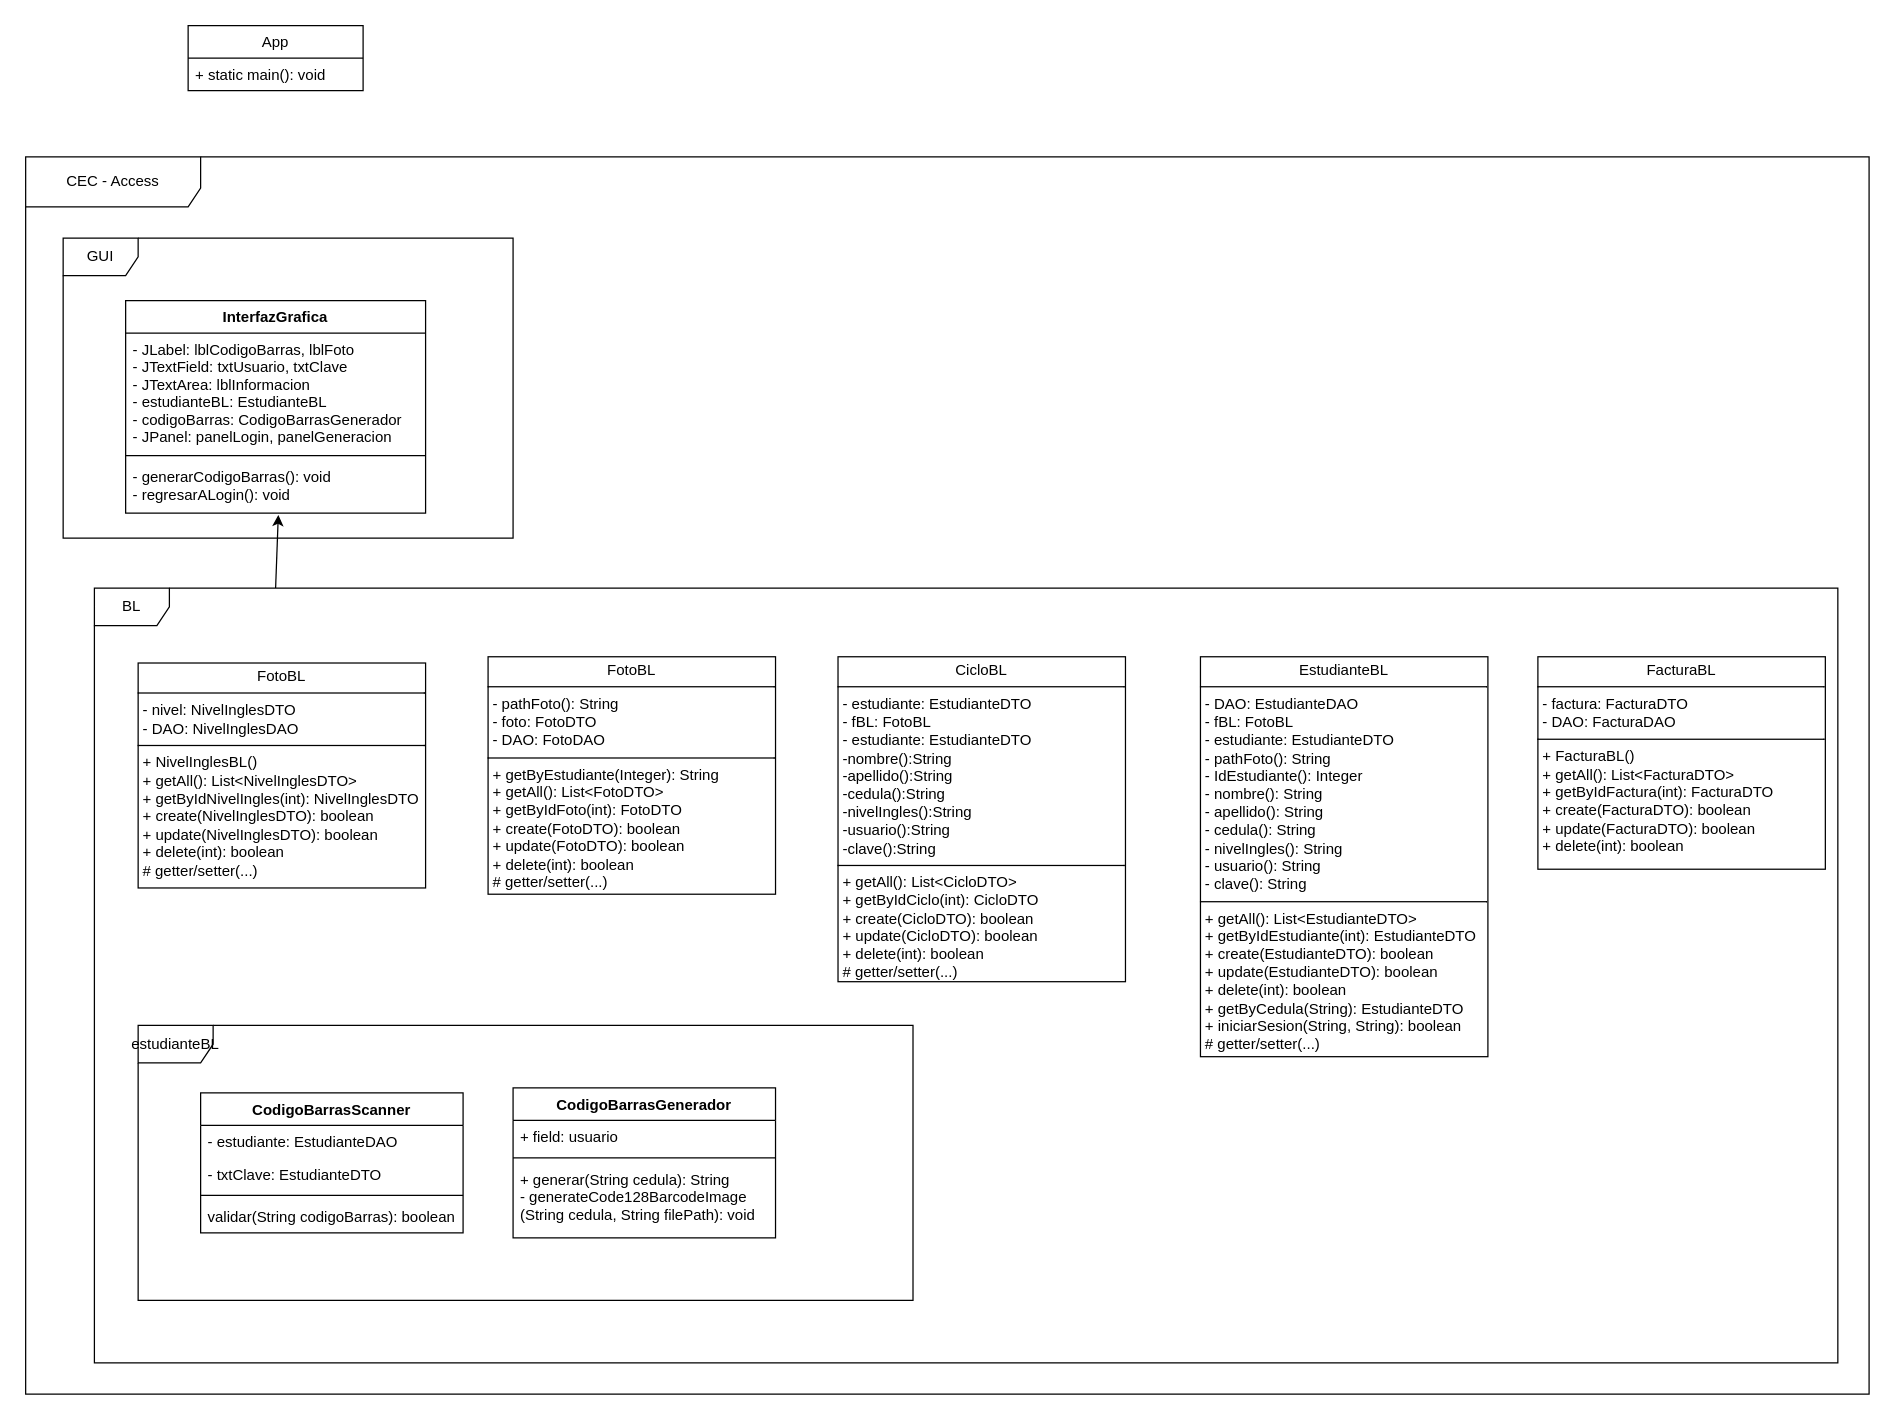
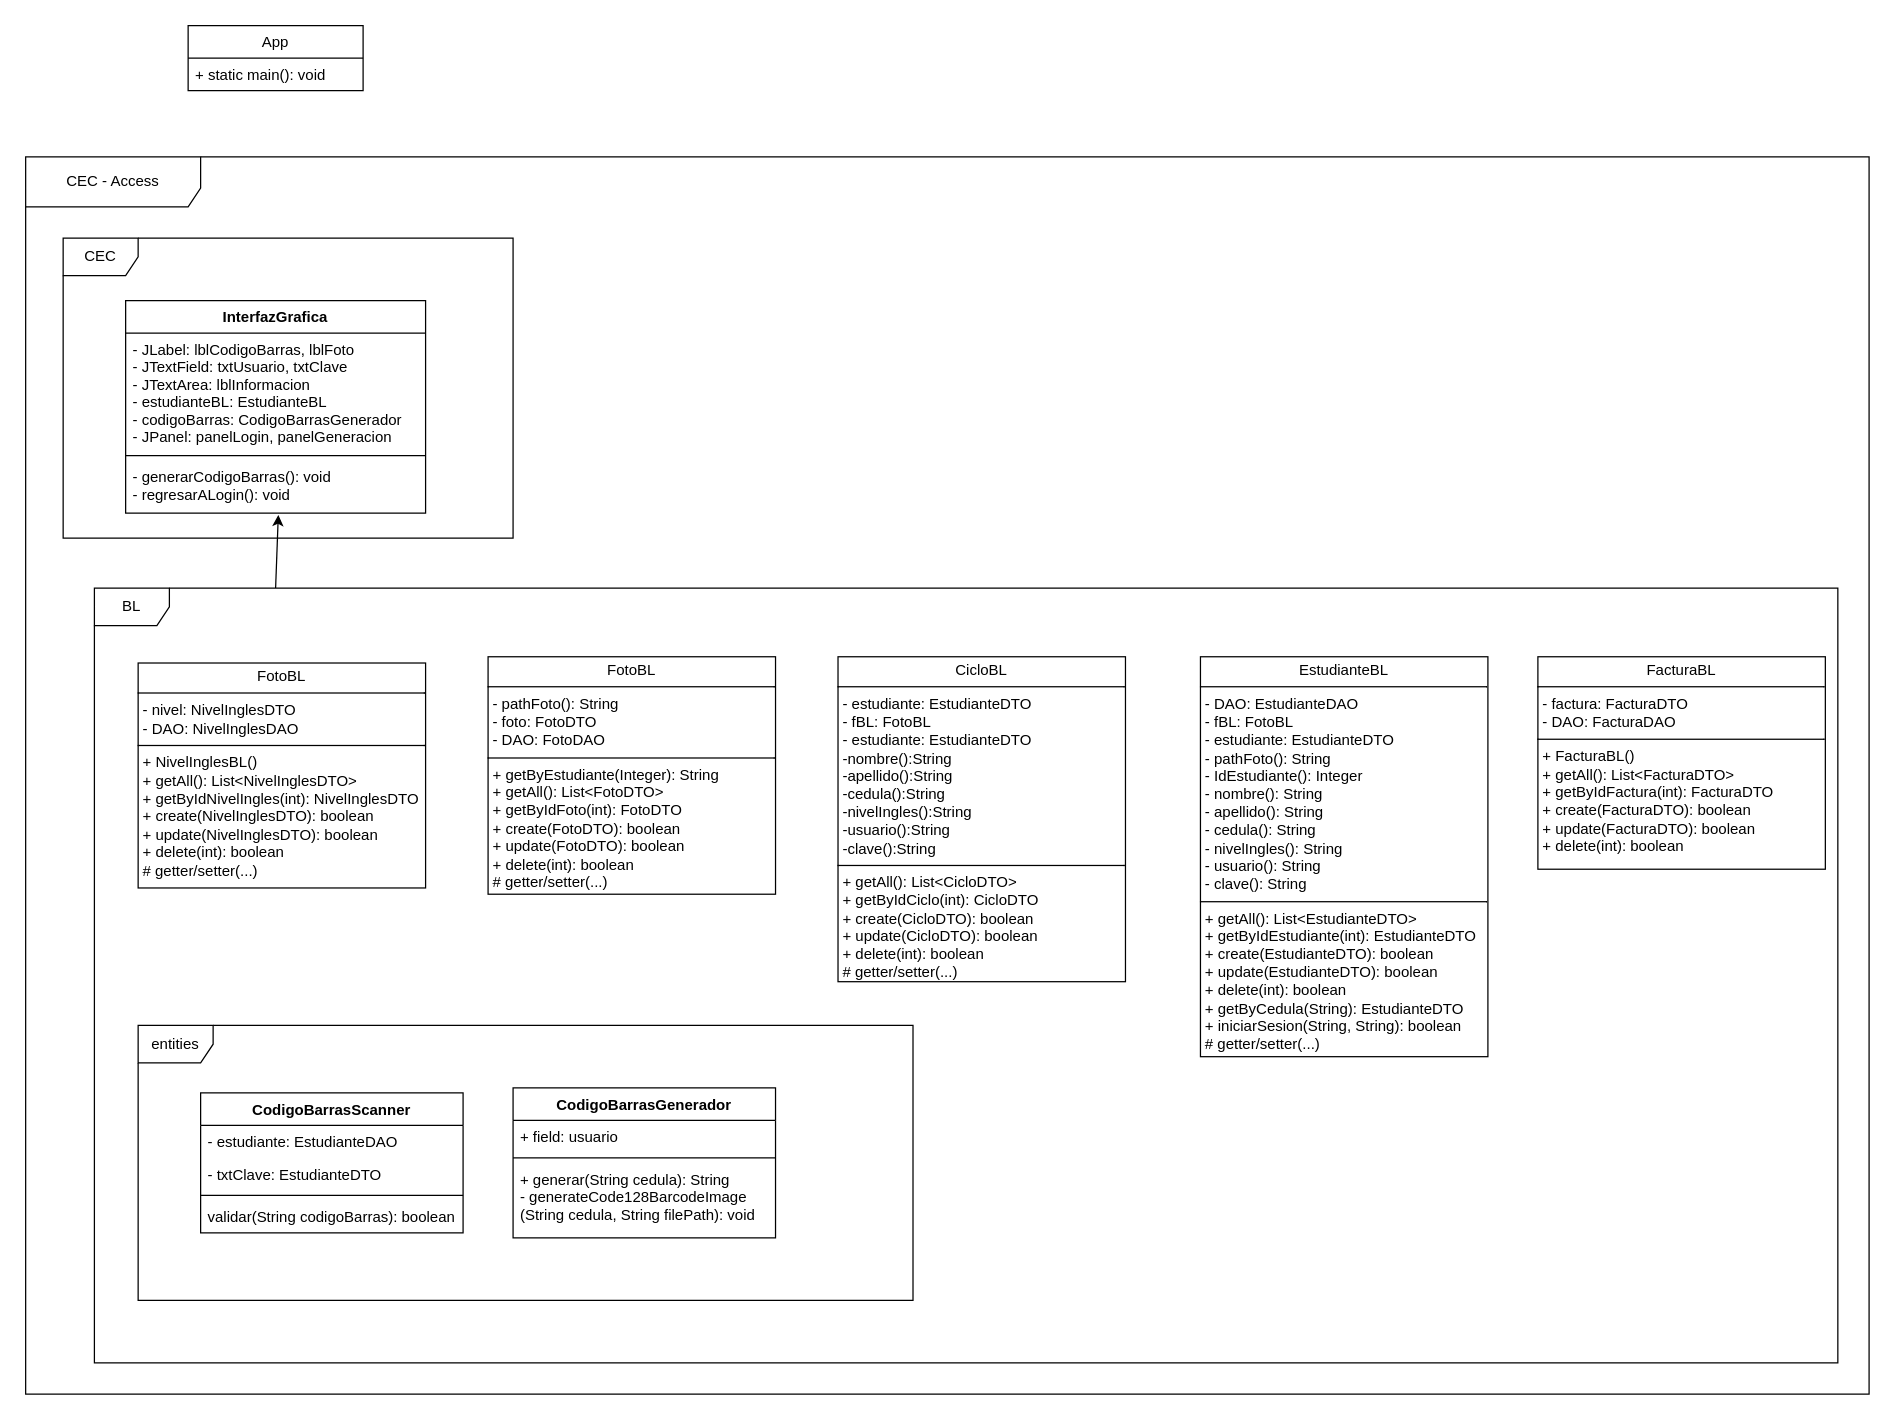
- <mxCell id="26" value="GUI" style="shape=umlFrame;whiteSpace=wrap;html=1;" vertex="1" parent="1"><mxGeometry x="50" y="190" width="360" height="240" as="geometry" /></mxCell>
+ <mxCell id="26" value="CEC" style="shape=umlFrame;whiteSpace=wrap;html=1;" vertex="1" parent="1"><mxGeometry x="50" y="190" width="360" height="240" as="geometry" /></mxCell>
- <mxCell id="16" value="estudianteBL" style="shape=umlFrame;whiteSpace=wrap;html=1;" vertex="1" parent="1"><mxGeometry x="110" y="820" width="620" height="220" as="geometry" /></mxCell>
+ <mxCell id="16" value="entities" style="shape=umlFrame;whiteSpace=wrap;html=1;" vertex="1" parent="1"><mxGeometry x="110" y="820" width="620" height="220" as="geometry" /></mxCell>
